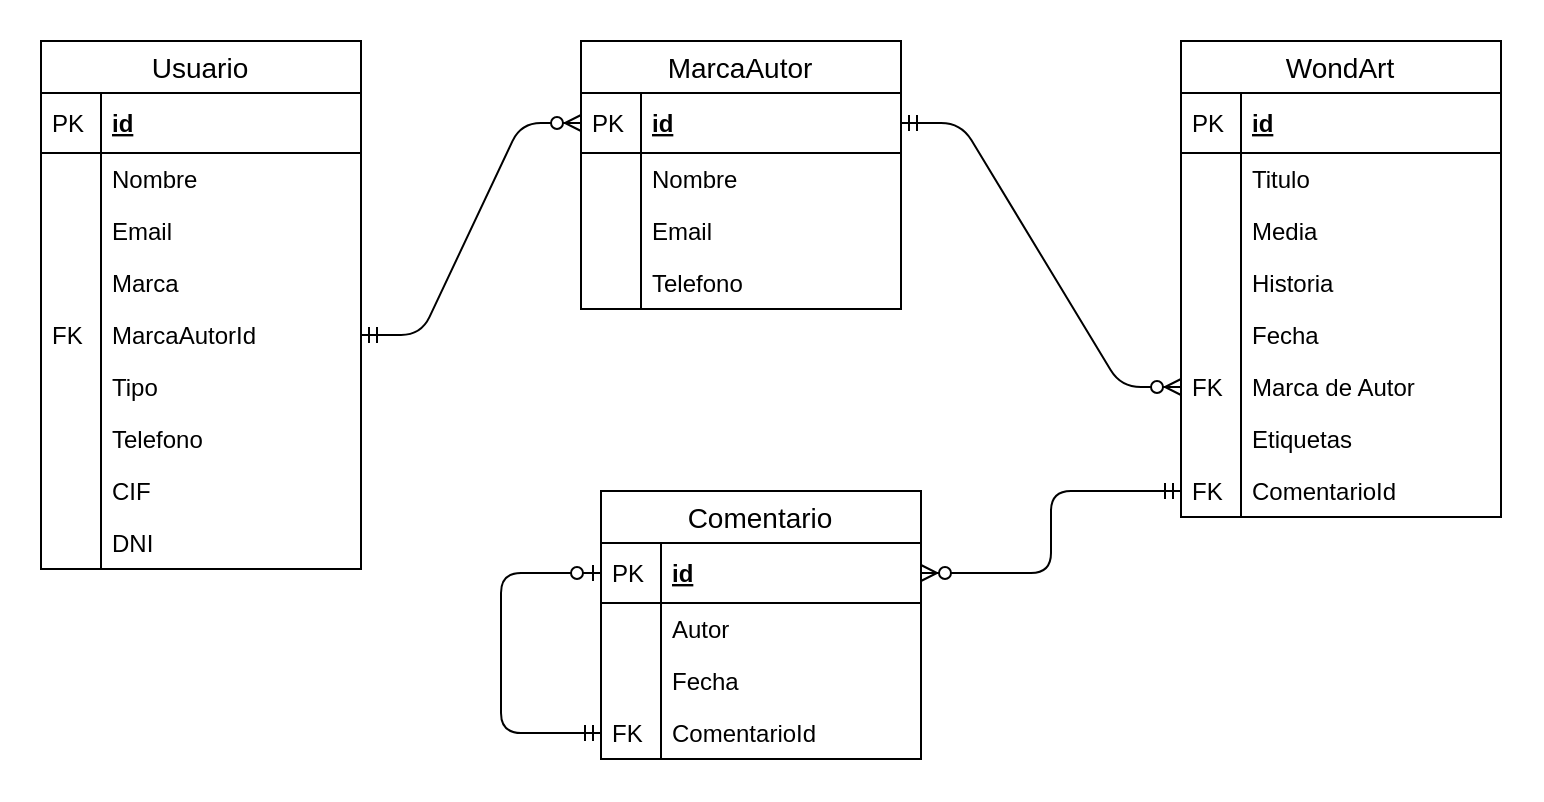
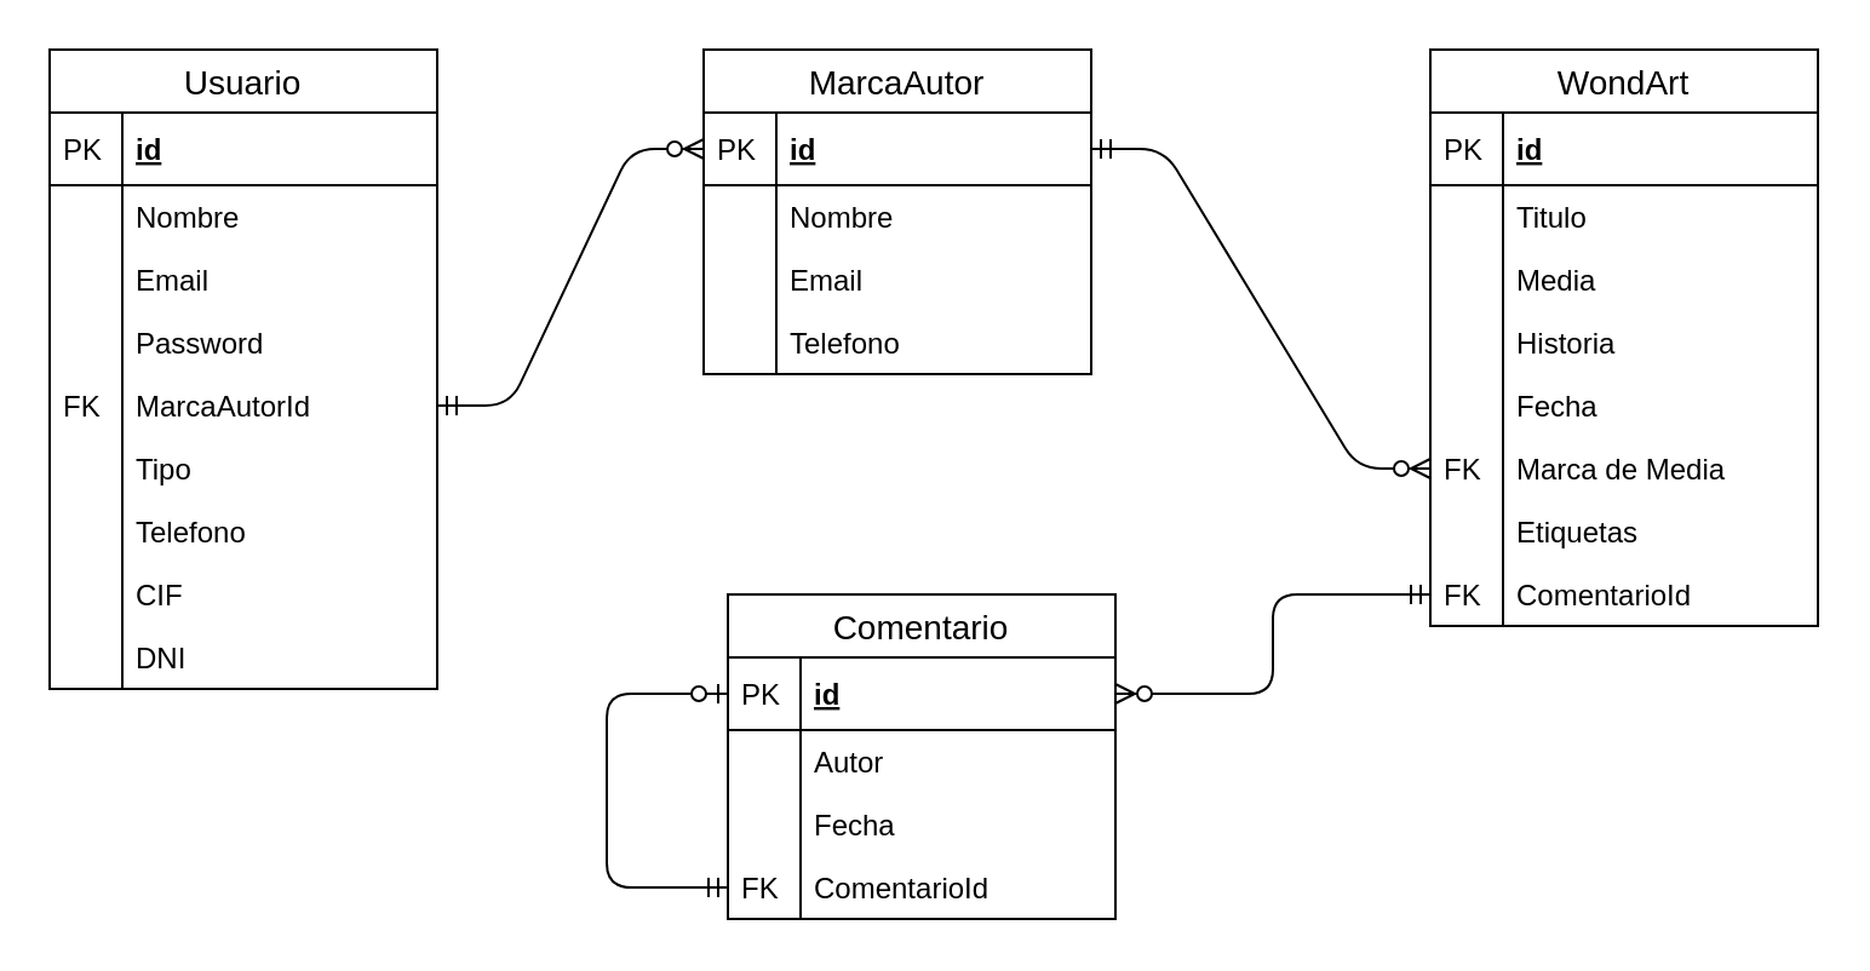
- <mxCell id="9" value="Marca" style="shape=partialRectangle;top=0;left=0;right=0;bottom=0;align=left;verticalAlign=top;fillColor=none;spacingLeft=34;spacingRight=4;overflow=hidden;rotatable=0;points=[[0,0.5],[1,0.5]];portConstraint=eastwest;dropTarget=0;fontSize=12;" parent="2" vertex="1"><mxGeometry y="108" width="160" height="26" as="geometry" /></mxCell>
+ <mxCell id="9" value="Password" style="shape=partialRectangle;top=0;left=0;right=0;bottom=0;align=left;verticalAlign=top;fillColor=none;spacingLeft=34;spacingRight=4;overflow=hidden;rotatable=0;points=[[0,0.5],[1,0.5]];portConstraint=eastwest;dropTarget=0;fontSize=12;" parent="2" vertex="1"><mxGeometry y="108" width="160" height="26" as="geometry" /></mxCell>
- <mxCell id="41" value="Marca de Autor" style="shape=partialRectangle;top=0;left=0;right=0;bottom=0;align=left;verticalAlign=top;fillColor=none;spacingLeft=34;spacingRight=4;overflow=hidden;rotatable=0;points=[[0,0.5],[1,0.5]];portConstraint=eastwest;dropTarget=0;fontSize=12;" parent="30" vertex="1"><mxGeometry y="160" width="160" height="26" as="geometry" /></mxCell>
+ <mxCell id="41" value="Marca de Media" style="shape=partialRectangle;top=0;left=0;right=0;bottom=0;align=left;verticalAlign=top;fillColor=none;spacingLeft=34;spacingRight=4;overflow=hidden;rotatable=0;points=[[0,0.5],[1,0.5]];portConstraint=eastwest;dropTarget=0;fontSize=12;" parent="30" vertex="1"><mxGeometry y="160" width="160" height="26" as="geometry" /></mxCell>
